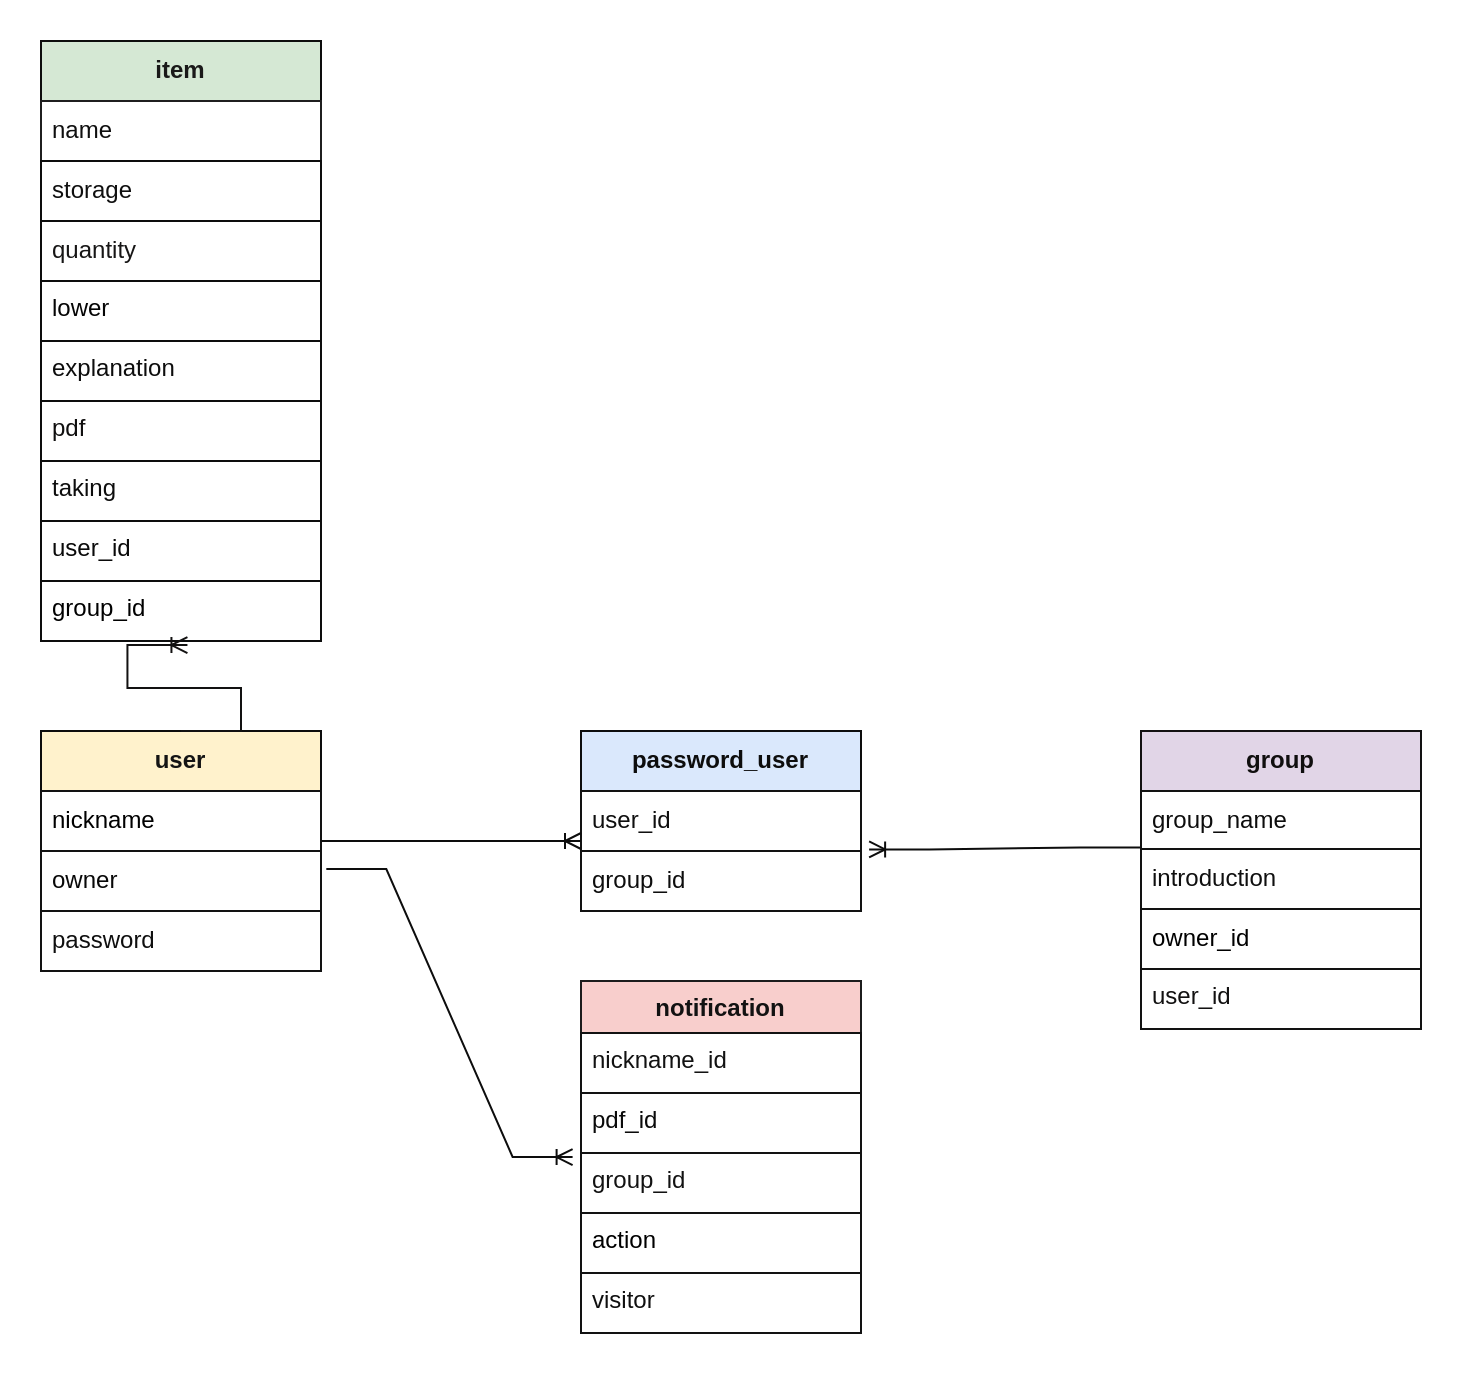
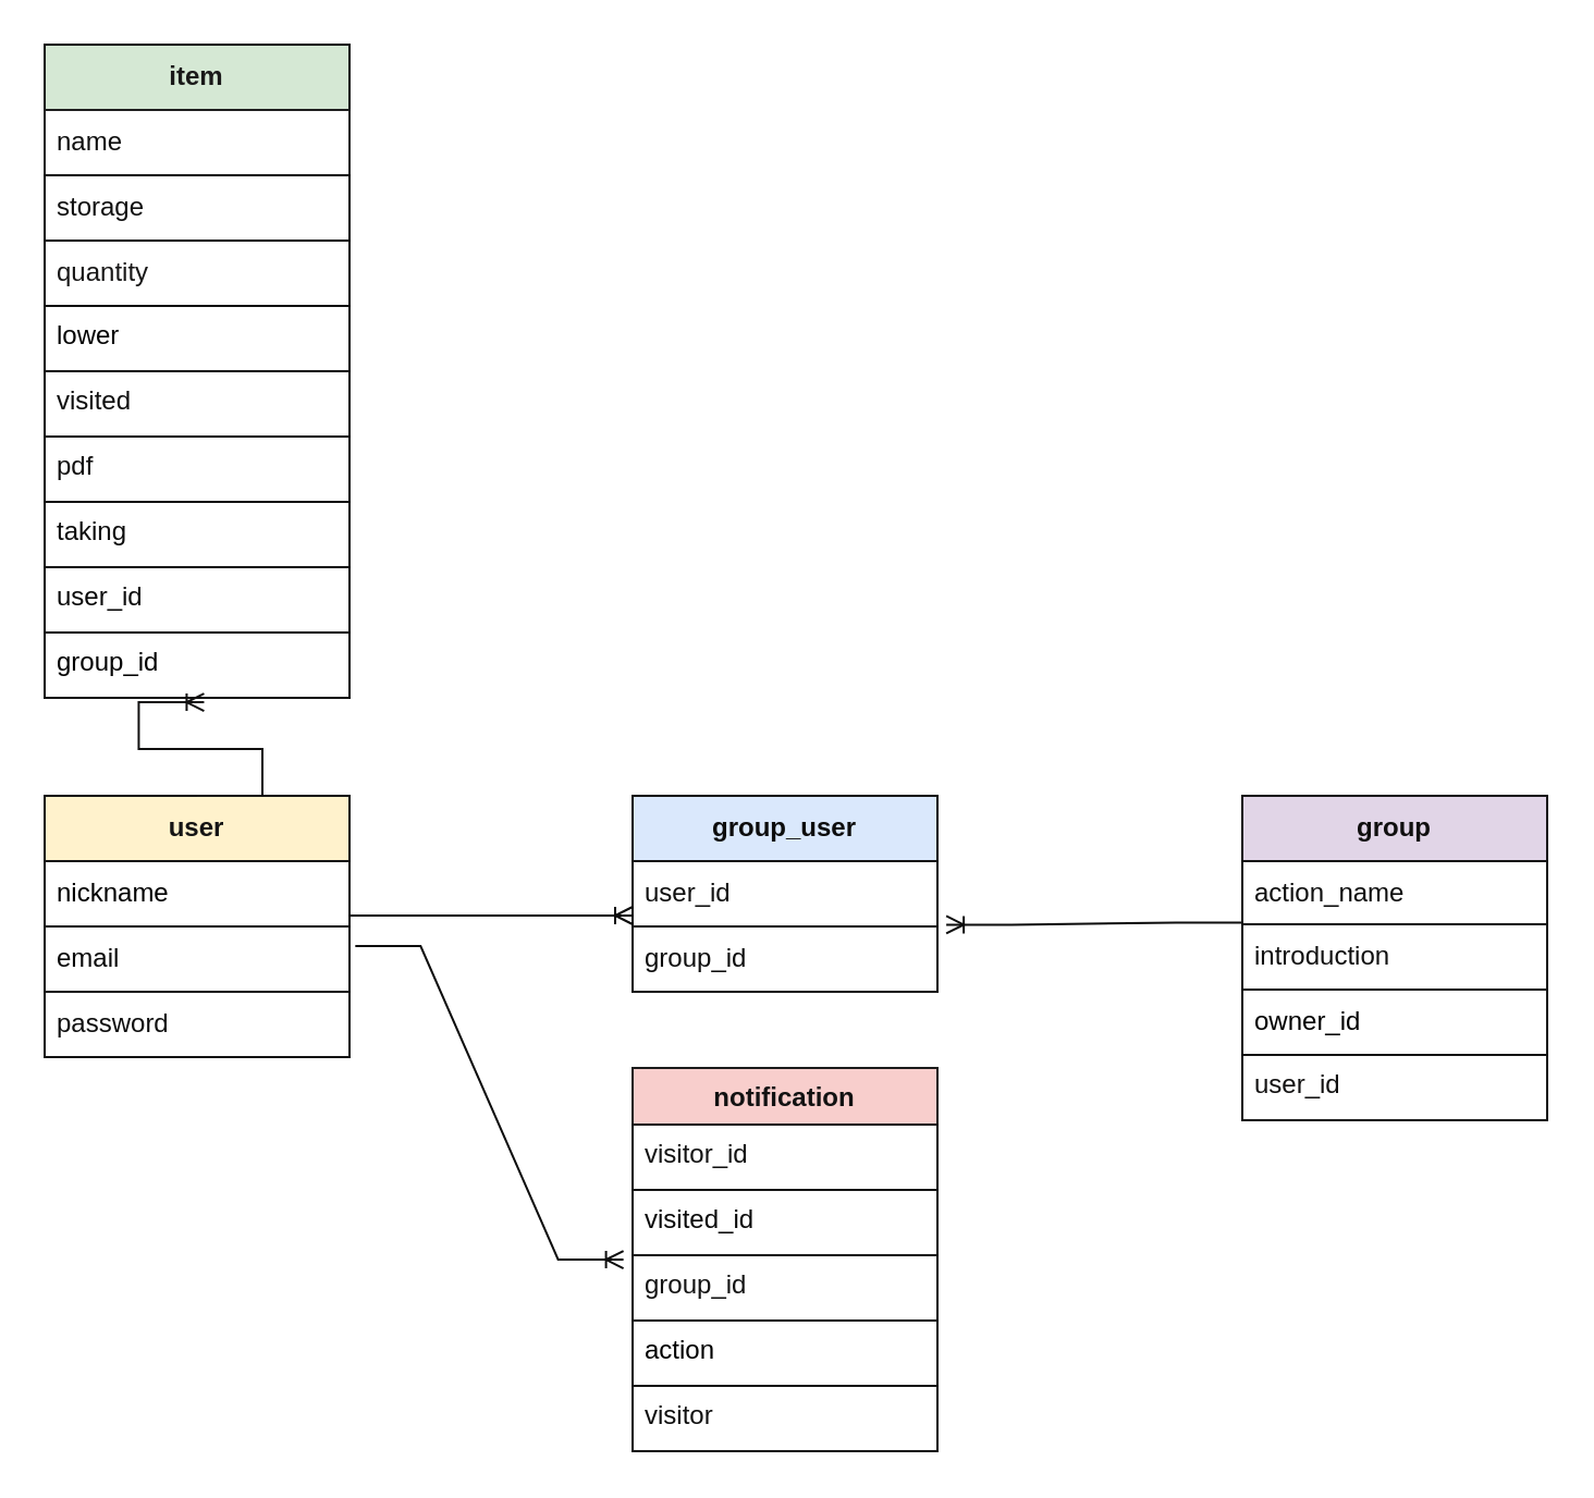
- <mxCell id="7" value="explanation" style="text;strokeColor=#0d0d0d;fillColor=none;spacingLeft=4;spacingRight=4;overflow=hidden;rotatable=0;points=[[0,0.5],[1,0.5]];portConstraint=eastwest;fontSize=12;rounded=0;fontColor=#0d0d0d;" parent="2" vertex="1"><mxGeometry y="150" width="140" height="30" as="geometry" /></mxCell>
+ <mxCell id="7" value="visited" style="text;strokeColor=#0d0d0d;fillColor=none;spacingLeft=4;spacingRight=4;overflow=hidden;rotatable=0;points=[[0,0.5],[1,0.5]];portConstraint=eastwest;fontSize=12;rounded=0;fontColor=#0d0d0d;" parent="2" vertex="1"><mxGeometry y="150" width="140" height="30" as="geometry" /></mxCell>
- <mxCell id="16" value="&lt;font color=&quot;#0d0d0d&quot;&gt;&lt;b&gt;password_user&lt;/b&gt;&lt;/font&gt;" style="swimlane;fontStyle=0;childLayout=stackLayout;horizontal=1;startSize=30;horizontalStack=0;resizeParent=1;resizeParentMax=0;resizeLast=0;collapsible=1;marginBottom=0;whiteSpace=wrap;html=1;rounded=0;strokeColor=#0d0d0d;fillColor=#dae8fc;" parent="1" vertex="1"><mxGeometry x="290" y="365" width="140" height="90" as="geometry" /></mxCell>
+ <mxCell id="16" value="&lt;font color=&quot;#0d0d0d&quot;&gt;&lt;b&gt;group_user&lt;/b&gt;&lt;/font&gt;" style="swimlane;fontStyle=0;childLayout=stackLayout;horizontal=1;startSize=30;horizontalStack=0;resizeParent=1;resizeParentMax=0;resizeLast=0;collapsible=1;marginBottom=0;whiteSpace=wrap;html=1;rounded=0;strokeColor=#0d0d0d;fillColor=#dae8fc;" parent="1" vertex="1"><mxGeometry x="290" y="365" width="140" height="90" as="geometry" /></mxCell>
- <mxCell id="20" value="&lt;font color=&quot;#0d0d0d&quot;&gt;group_name&lt;/font&gt;" style="text;strokeColor=#121212;fillColor=none;align=left;verticalAlign=middle;spacingLeft=4;spacingRight=4;overflow=hidden;points=[[0,0.5],[1,0.5]];portConstraint=eastwest;rotatable=0;whiteSpace=wrap;html=1;rounded=0;" parent="19" vertex="1"><mxGeometry y="30" width="140" height="29" as="geometry" /></mxCell>
+ <mxCell id="20" value="&lt;font color=&quot;#0d0d0d&quot;&gt;action_name&lt;/font&gt;" style="text;strokeColor=#121212;fillColor=none;align=left;verticalAlign=middle;spacingLeft=4;spacingRight=4;overflow=hidden;points=[[0,0.5],[1,0.5]];portConstraint=eastwest;rotatable=0;whiteSpace=wrap;html=1;rounded=0;" parent="19" vertex="1"><mxGeometry y="30" width="140" height="29" as="geometry" /></mxCell>
- <mxCell id="14" value="&lt;font color=&quot;#080808&quot;&gt;owner&lt;/font&gt;" style="text;strokeColor=#121212;fillColor=none;align=left;verticalAlign=middle;spacingLeft=4;spacingRight=4;overflow=hidden;points=[[0,0.5],[1,0.5]];portConstraint=eastwest;rotatable=0;whiteSpace=wrap;html=1;rounded=0;" parent="12" vertex="1"><mxGeometry y="60" width="140" height="30" as="geometry" /></mxCell>
+ <mxCell id="14" value="&lt;font color=&quot;#080808&quot;&gt;email&lt;/font&gt;" style="text;strokeColor=#121212;fillColor=none;align=left;verticalAlign=middle;spacingLeft=4;spacingRight=4;overflow=hidden;points=[[0,0.5],[1,0.5]];portConstraint=eastwest;rotatable=0;whiteSpace=wrap;html=1;rounded=0;" parent="12" vertex="1"><mxGeometry y="60" width="140" height="30" as="geometry" /></mxCell>
- <mxCell id="28" value="nickname_id" style="text;strokeColor=#121212;fillColor=none;spacingLeft=4;spacingRight=4;overflow=hidden;rotatable=0;points=[[0,0.5],[1,0.5]];portConstraint=eastwest;fontSize=12;rounded=0;fontColor=#121212;" parent="27" vertex="1"><mxGeometry y="26" width="140" height="30" as="geometry" /></mxCell>
+ <mxCell id="28" value="visitor_id" style="text;strokeColor=#121212;fillColor=none;spacingLeft=4;spacingRight=4;overflow=hidden;rotatable=0;points=[[0,0.5],[1,0.5]];portConstraint=eastwest;fontSize=12;rounded=0;fontColor=#121212;" parent="27" vertex="1"><mxGeometry y="26" width="140" height="30" as="geometry" /></mxCell>
- <mxCell id="29" value="pdf_id" style="text;strokeColor=#121212;fillColor=none;spacingLeft=4;spacingRight=4;overflow=hidden;rotatable=0;points=[[0,0.5],[1,0.5]];portConstraint=eastwest;fontSize=12;rounded=0;fontColor=#0a0a0a;" parent="27" vertex="1"><mxGeometry y="56" width="140" height="30" as="geometry" /></mxCell>
+ <mxCell id="29" value="visited_id" style="text;strokeColor=#121212;fillColor=none;spacingLeft=4;spacingRight=4;overflow=hidden;rotatable=0;points=[[0,0.5],[1,0.5]];portConstraint=eastwest;fontSize=12;rounded=0;fontColor=#0a0a0a;" parent="27" vertex="1"><mxGeometry y="56" width="140" height="30" as="geometry" /></mxCell>
